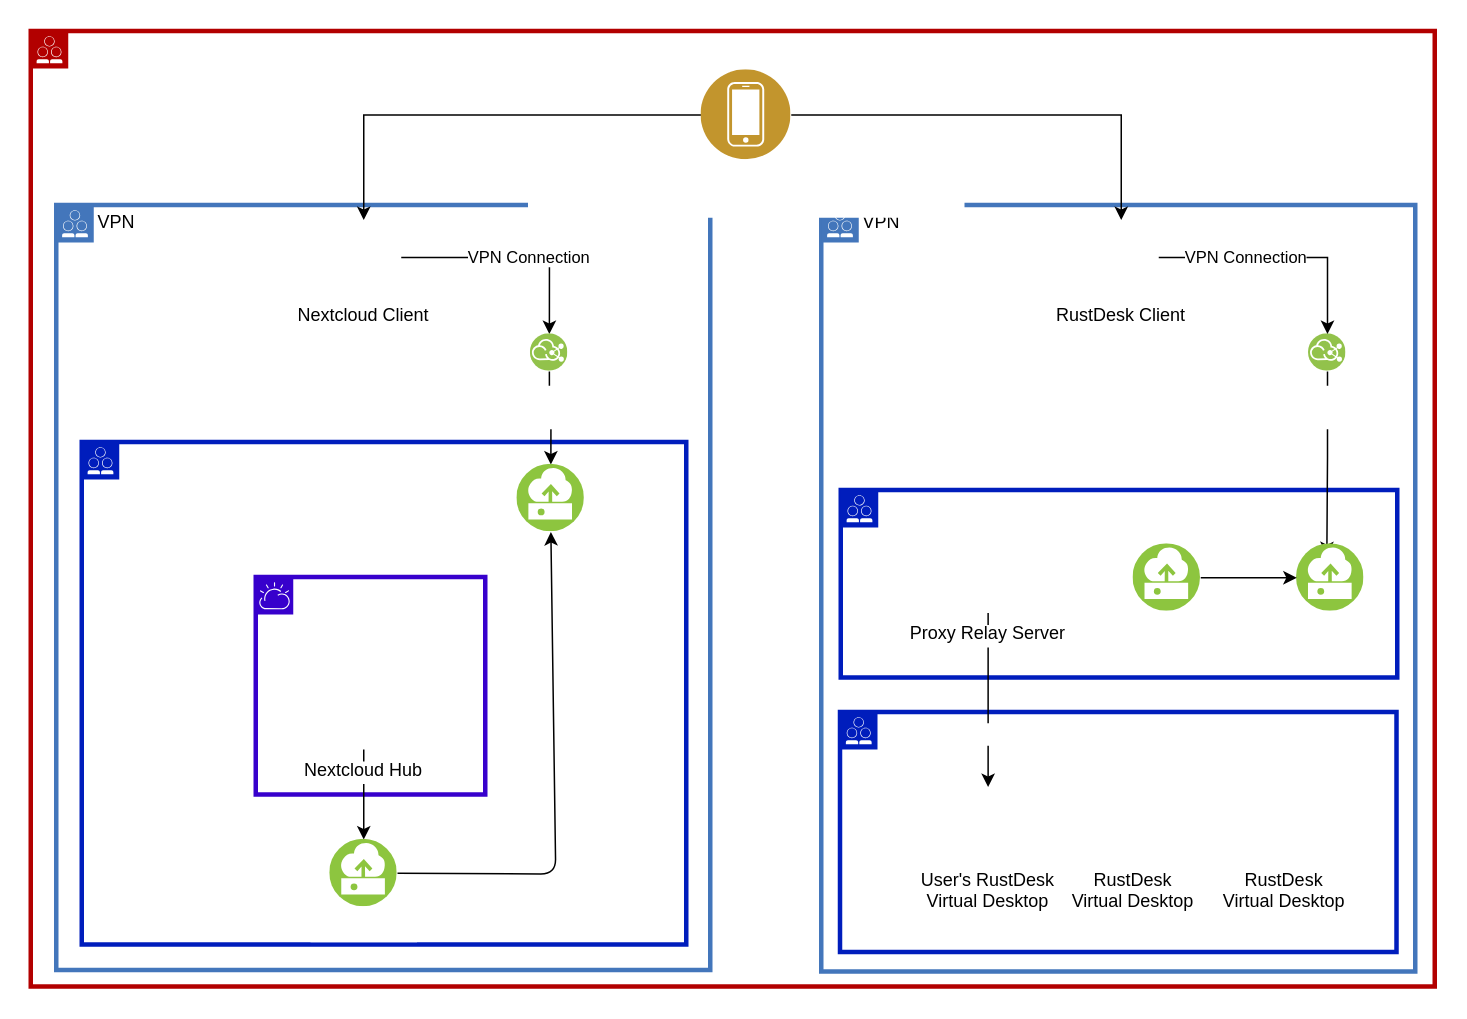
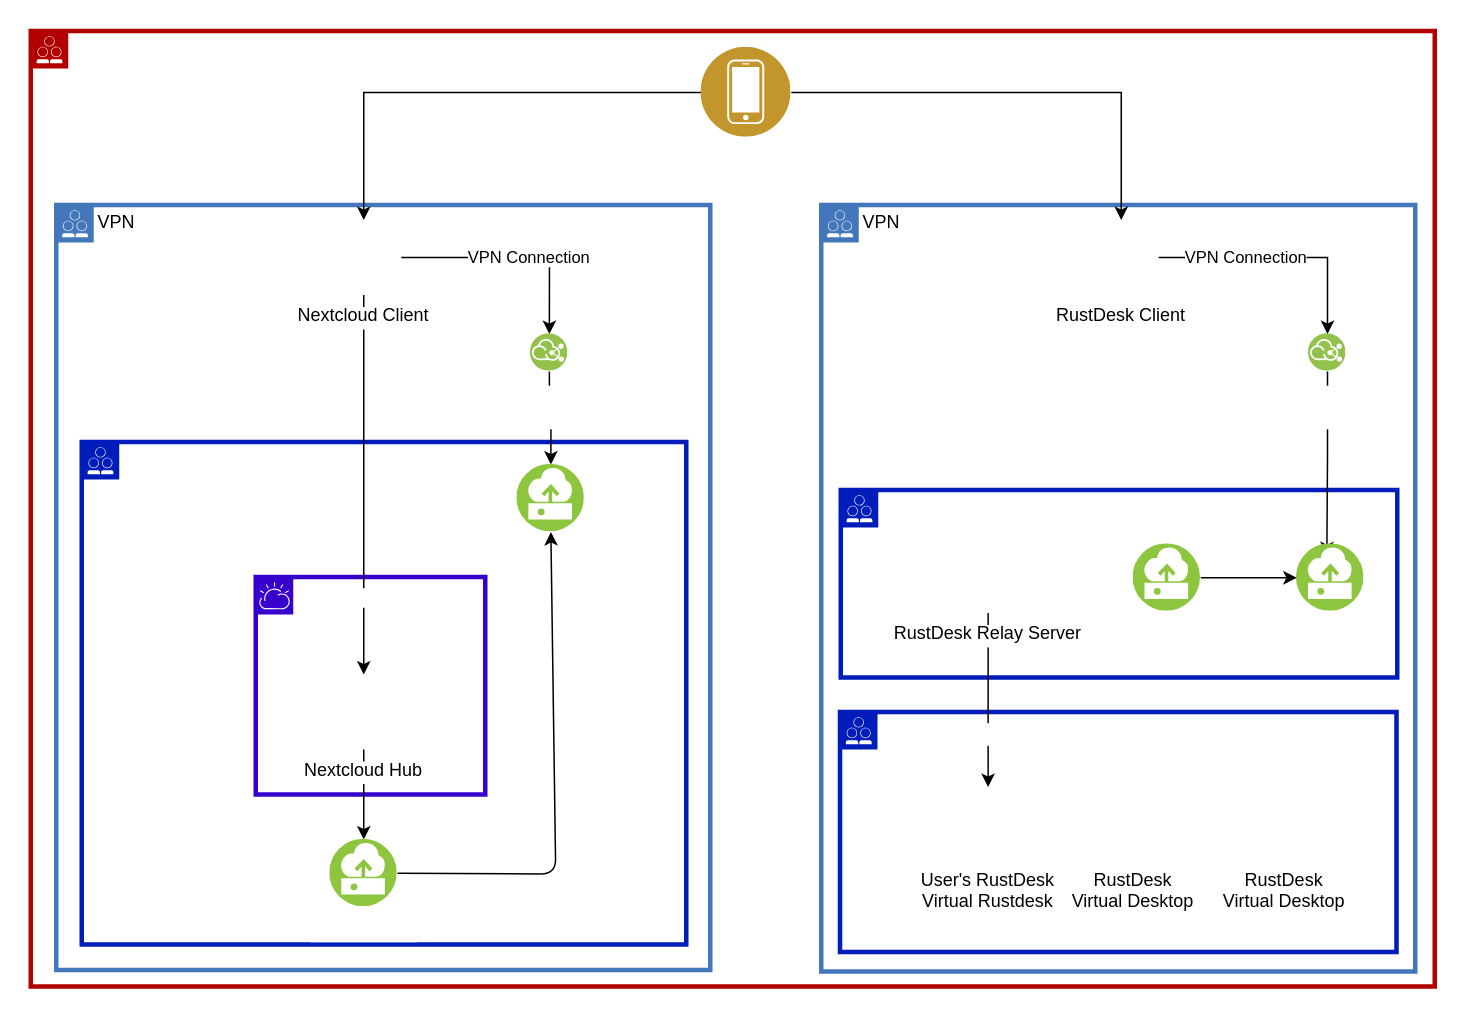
- <mxCell id="17" value="&lt;font color=&quot;#ffffff&quot;&gt;User Device&lt;br&gt;(client support for iOS, Android, Windows, Linux, OSX)&lt;br&gt;&lt;/font&gt;" style="image;aspect=fixed;perimeter=ellipsePerimeter;html=1;align=center;shadow=0;dashed=0;fontColor=#4277BB;labelBackgroundColor=default;fontSize=12;spacingTop=3;image=img/lib/ibm/users/device.svg;" parent="1" vertex="1"><mxGeometry x="467" y="46" width="60" height="60" as="geometry" /></mxCell>
+ <mxCell id="17" value="&lt;font color=&quot;#ffffff&quot;&gt;User Device&lt;br&gt;(client support for iOS, Android, Windows, Linux, OSX)&lt;br&gt;&lt;/font&gt;" style="image;aspect=fixed;perimeter=ellipsePerimeter;html=1;align=center;shadow=0;dashed=0;fontColor=#4277BB;labelBackgroundColor=default;fontSize=12;spacingTop=3;image=img/lib/ibm/users/device.svg;" parent="1" vertex="1"><mxGeometry x="467" y="31" width="60" height="60" as="geometry" /></mxCell>
+ <mxCell id="8" style="edgeStyle=orthogonalEdgeStyle;rounded=0;orthogonalLoop=1;jettySize=auto;html=1;exitX=0.5;exitY=1;exitDx=0;exitDy=0;entryX=0.5;entryY=0;entryDx=0;entryDy=0;" parent="1" source="20" target="28" edge="1"><mxGeometry relative="1" as="geometry" /></mxCell>
+ <mxCell id="9" value="Nextcloud k8s Network" style="edgeLabel;html=1;align=center;verticalAlign=middle;resizable=0;points=[];fontColor=#FFFFFF;" vertex="1" connectable="0" parent="8"><mxGeometry x="-0.583" y="3" relative="1" as="geometry"><mxPoint x="15" y="148" as="offset" /></mxGeometry></mxCell>
- <mxCell id="25" value="Proxy Relay Server" style="shape=image;verticalLabelPosition=bottom;labelBackgroundColor=default;verticalAlign=top;aspect=fixed;imageAspect=0;image=https://upload.wikimedia.org/wikipedia/commons/thumb/9/96/Rustdesk.svg/1200px-Rustdesk.svg.png;" parent="1" vertex="1"><mxGeometry x="634" y="359.5" width="48.5" height="48.5" as="geometry" /></mxCell>
+ <mxCell id="25" value="RustDesk Relay Server" style="shape=image;verticalLabelPosition=bottom;labelBackgroundColor=default;verticalAlign=top;aspect=fixed;imageAspect=0;image=https://upload.wikimedia.org/wikipedia/commons/thumb/9/96/Rustdesk.svg/1200px-Rustdesk.svg.png;" parent="1" vertex="1"><mxGeometry x="634" y="359.5" width="48.5" height="48.5" as="geometry" /></mxCell>
- <mxCell id="34" value="User's RustDesk&#10;Virtual Desktop" style="shape=image;verticalLabelPosition=bottom;labelBackgroundColor=default;verticalAlign=top;aspect=fixed;imageAspect=0;image=https://upload.wikimedia.org/wikipedia/commons/thumb/9/96/Rustdesk.svg/1200px-Rustdesk.svg.png;" vertex="1" parent="1"><mxGeometry x="634" y="524" width="48.5" height="48.5" as="geometry" /></mxCell>
+ <mxCell id="34" value="User's RustDesk&#10;Virtual Rustdesk" style="shape=image;verticalLabelPosition=bottom;labelBackgroundColor=default;verticalAlign=top;aspect=fixed;imageAspect=0;image=https://upload.wikimedia.org/wikipedia/commons/thumb/9/96/Rustdesk.svg/1200px-Rustdesk.svg.png;" vertex="1" parent="1"><mxGeometry x="634" y="524" width="48.5" height="48.5" as="geometry" /></mxCell>
